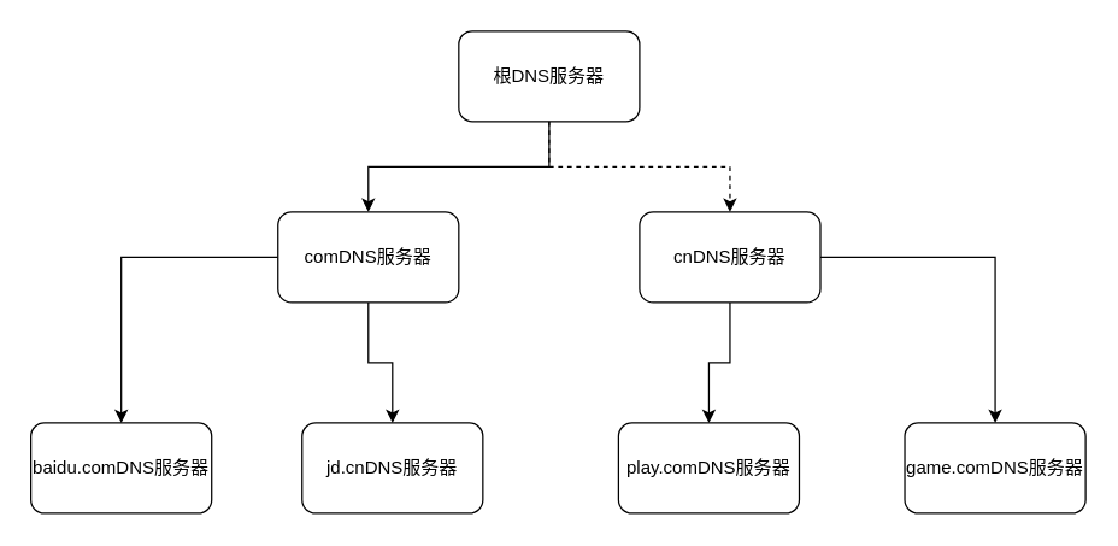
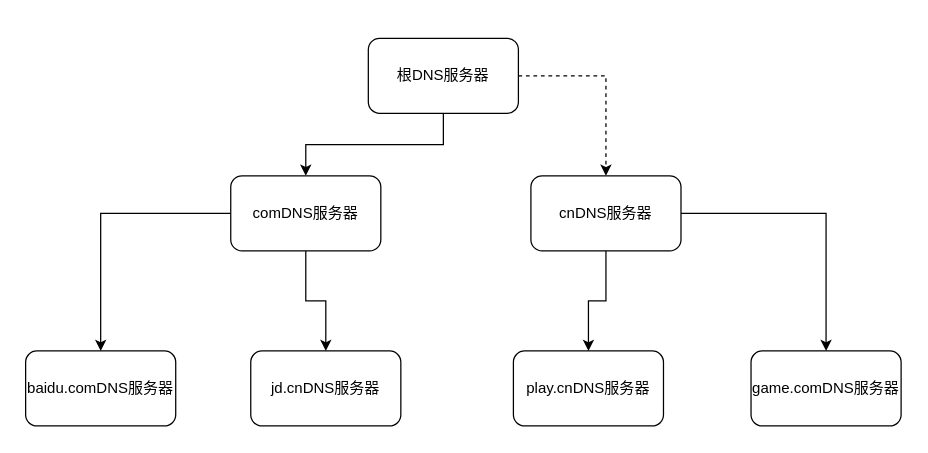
- <mxCell id="4" value="根DNS服务器" style="rounded=1;whiteSpace=wrap;html=1;" vertex="1" parent="1"><mxGeometry x="304" y="20" width="120" height="60" as="geometry" /></mxCell>
+ <mxCell id="4" value="根DNS服务器" style="rounded=1;whiteSpace=wrap;html=1;" vertex="1" parent="1"><mxGeometry x="294" y="30" width="120" height="60" as="geometry" /></mxCell>
- <mxCell id="13" value="play.comDNS服务器" style="rounded=1;whiteSpace=wrap;html=1;" vertex="1" parent="1"><mxGeometry x="410" y="280" width="120" height="60" as="geometry" /></mxCell>
+ <mxCell id="13" value="play.cnDNS服务器" style="rounded=1;whiteSpace=wrap;html=1;" vertex="1" parent="1"><mxGeometry x="410" y="280" width="120" height="60" as="geometry" /></mxCell>
